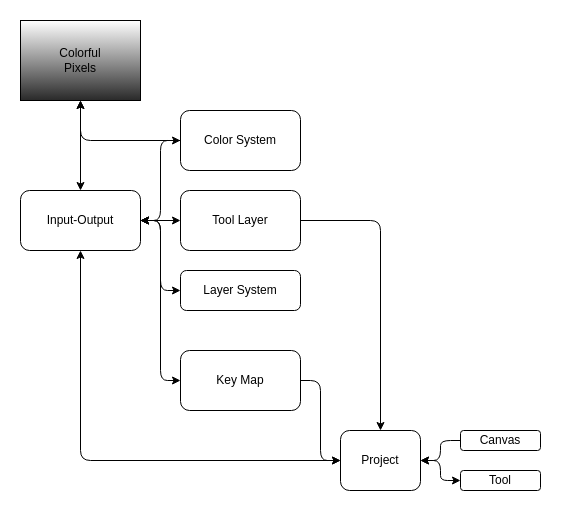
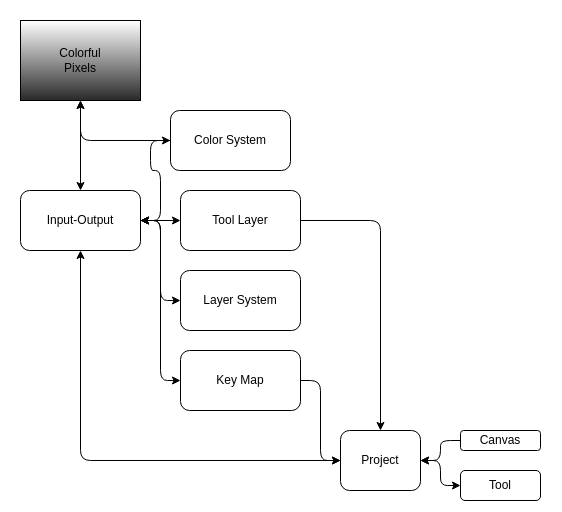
- <mxCell id="9" value="Color System" style="rounded=1;whiteSpace=wrap;html=1;" vertex="1" parent="1"><mxGeometry x="180" y="110" width="120" height="60" as="geometry" /></mxCell>
+ <mxCell id="9" value="Color System" style="rounded=1;whiteSpace=wrap;html=1;" vertex="1" parent="1"><mxGeometry x="170" y="110" width="120" height="60" as="geometry" /></mxCell>
- <mxCell id="12" value="Layer System" style="rounded=1;whiteSpace=wrap;html=1;" vertex="1" parent="1"><mxGeometry x="180" y="270" width="120" height="40" as="geometry" /></mxCell>
+ <mxCell id="12" value="Layer System" style="rounded=1;whiteSpace=wrap;html=1;" vertex="1" parent="1"><mxGeometry x="180" y="270" width="120" height="60" as="geometry" /></mxCell>
- <mxCell id="21" value="Tool" style="rounded=1;whiteSpace=wrap;html=1;" vertex="1" parent="1"><mxGeometry x="460" y="470" width="80" height="20" as="geometry" /></mxCell>
+ <mxCell id="21" value="Tool" style="rounded=1;whiteSpace=wrap;html=1;" vertex="1" parent="1"><mxGeometry x="460" y="470" width="80" height="30" as="geometry" /></mxCell>
